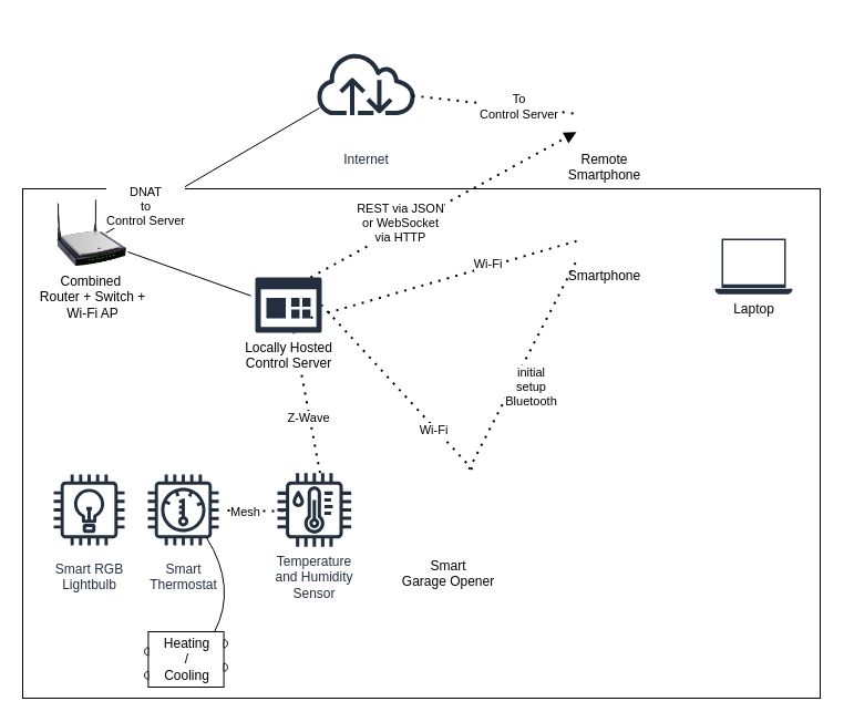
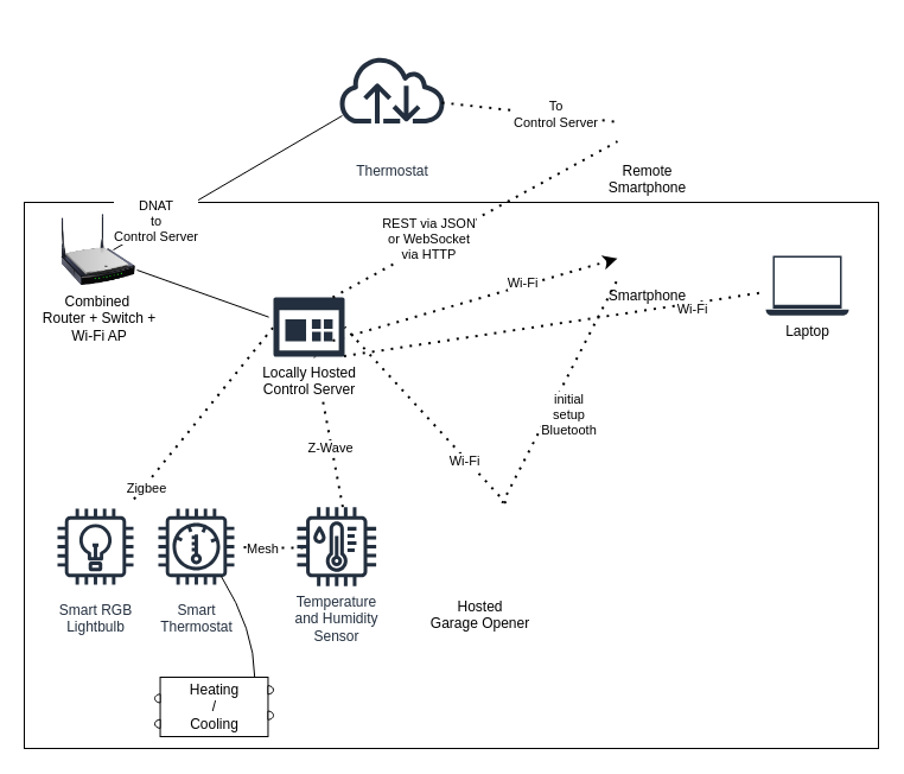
- <mxCell id="34" value="" style="endArrow=block;dashed=1;html=1;dashPattern=1 3;strokeWidth=2;rounded=0;exitX=0.833;exitY=0;exitDx=0;exitDy=0;exitPerimeter=0;" edge="1" parent="1" source="31" target="30"><mxGeometry width="50" height="50" relative="1" as="geometry"><mxPoint x="460" y="120" as="sourcePoint" /><mxPoint x="510" y="70" as="targetPoint" /></mxGeometry></mxCell>
+ <mxCell id="34" value="" style="endArrow=none;dashed=1;html=1;dashPattern=1 3;strokeWidth=2;rounded=0;exitX=0.833;exitY=0;exitDx=0;exitDy=0;exitPerimeter=0;" edge="1" parent="1" source="31" target="30"><mxGeometry width="50" height="50" relative="1" as="geometry"><mxPoint x="460" y="120" as="sourcePoint" /><mxPoint x="510" y="70" as="targetPoint" /></mxGeometry></mxCell>
- <mxCell id="2" value="Internet" style="sketch=0;outlineConnect=0;fontColor=#232F3E;gradientColor=none;strokeColor=#232F3E;fillColor=#ffffff;dashed=0;verticalLabelPosition=bottom;verticalAlign=top;align=center;html=1;fontSize=12;fontStyle=0;aspect=fixed;shape=mxgraph.aws4.resourceIcon;resIcon=mxgraph.aws4.internet;" vertex="1" parent="1"><mxGeometry x="275" y="20" width="110" height="110" as="geometry" /></mxCell>
+ <mxCell id="2" value="Thermostat" style="sketch=0;outlineConnect=0;fontColor=#232F3E;gradientColor=none;strokeColor=#232F3E;fillColor=#ffffff;dashed=0;verticalLabelPosition=bottom;verticalAlign=top;align=center;html=1;fontSize=12;fontStyle=0;aspect=fixed;shape=mxgraph.aws4.resourceIcon;resIcon=mxgraph.aws4.internet;" vertex="1" parent="1"><mxGeometry x="275" y="20" width="110" height="110" as="geometry" /></mxCell>
- <mxCell id="17" value="" style="endArrow=none;dashed=1;html=1;dashPattern=1 3;strokeWidth=2;rounded=0;exitX=0.833;exitY=0.73;exitDx=0;exitDy=0;exitPerimeter=0;" edge="1" parent="1" source="31" target="8"><mxGeometry width="50" height="50" relative="1" as="geometry"><mxPoint x="430" y="450" as="sourcePoint" /><mxPoint x="480" y="400" as="targetPoint" /></mxGeometry></mxCell>
+ <mxCell id="17" value="" style="endArrow=classic;dashed=1;html=1;dashPattern=1 3;strokeWidth=2;rounded=0;exitX=0.833;exitY=0.73;exitDx=0;exitDy=0;exitPerimeter=0;" edge="1" parent="1" source="31" target="8"><mxGeometry width="50" height="50" relative="1" as="geometry"><mxPoint x="430" y="450" as="sourcePoint" /><mxPoint x="480" y="400" as="targetPoint" /></mxGeometry></mxCell>
+ <mxCell id="19" value="" style="endArrow=none;dashed=1;html=1;dashPattern=1 3;strokeWidth=2;rounded=0;exitX=0.99;exitY=0.99;exitDx=0;exitDy=0;exitPerimeter=0;" edge="1" parent="1" source="31" target="11"><mxGeometry width="50" height="50" relative="1" as="geometry"><mxPoint x="540" y="420" as="sourcePoint" /><mxPoint x="590" y="370" as="targetPoint" /></mxGeometry></mxCell>
+ <mxCell id="20" value="Wi-Fi" style="edgeLabel;html=1;align=center;verticalAlign=middle;resizable=0;points=[];" vertex="1" connectable="0" parent="19"><mxGeometry x="0.644" y="-4" relative="1" as="geometry"><mxPoint as="offset" /></mxGeometry></mxCell>
+ <mxCell id="12" value="" style="endArrow=none;dashed=1;html=1;dashPattern=1 3;strokeWidth=2;rounded=0;entryX=0;entryY=0.5;entryDx=0;entryDy=0;entryPerimeter=0;" edge="1" parent="1" source="7" target="31"><mxGeometry width="50" height="50" relative="1" as="geometry"><mxPoint x="70" y="410" as="sourcePoint" /><mxPoint x="120" y="360" as="targetPoint" /></mxGeometry></mxCell>
+ <mxCell id="13" value="Zigbee" style="edgeLabel;html=1;align=center;verticalAlign=middle;resizable=0;points=[];" vertex="1" connectable="0" parent="12"><mxGeometry x="-0.846" y="-2" relative="1" as="geometry"><mxPoint as="offset" /></mxGeometry></mxCell>
- <mxCell id="10" value="Smart&lt;br&gt;Garage Opener" style="shape=image;html=1;verticalAlign=top;verticalLabelPosition=bottom;labelBackgroundColor=#ffffff;imageAspect=0;aspect=fixed;image=https://cdn3.iconfinder.com/data/icons/building-89/64/Garage-128.png;clipPath=inset(18.75% 1.56% 0% 0.78% round 5%);" vertex="1" parent="1"><mxGeometry x="360" y="423.39" width="88" height="73.216" as="geometry" /></mxCell>
+ <mxCell id="10" value="Hosted&lt;br&gt;Garage Opener" style="shape=image;html=1;verticalAlign=top;verticalLabelPosition=bottom;labelBackgroundColor=#ffffff;imageAspect=0;aspect=fixed;image=https://cdn3.iconfinder.com/data/icons/building-89/64/Garage-128.png;clipPath=inset(18.75% 1.56% 0% 0.78% round 5%);" vertex="1" parent="1"><mxGeometry x="360" y="423.39" width="88" height="73.216" as="geometry" /></mxCell>
- <mxCell id="21" value="Heating&lt;br&gt;/&lt;div&gt;Cooling&lt;/div&gt;" style="shape=mxgraph.pid.vessels.vessel_(semi-tube_heating-cooling_coil);html=1;pointerEvents=1;align=center;verticalLabelPosition=middle;verticalAlign=middle;dashed=0;labelPosition=center;" vertex="1" parent="1"><mxGeometry x="130" y="570" width="75" height="50" as="geometry" /></mxCell>
+ <mxCell id="21" value="Heating&lt;br&gt;/&lt;div&gt;Cooling&lt;/div&gt;" style="shape=mxgraph.pid.vessels.vessel_(semi-tube_heating-cooling_coil);html=1;pointerEvents=1;align=center;verticalLabelPosition=middle;verticalAlign=middle;dashed=0;labelPosition=center;" vertex="1" parent="1"><mxGeometry x="130" y="570" width="100" height="50" as="geometry" /></mxCell>
